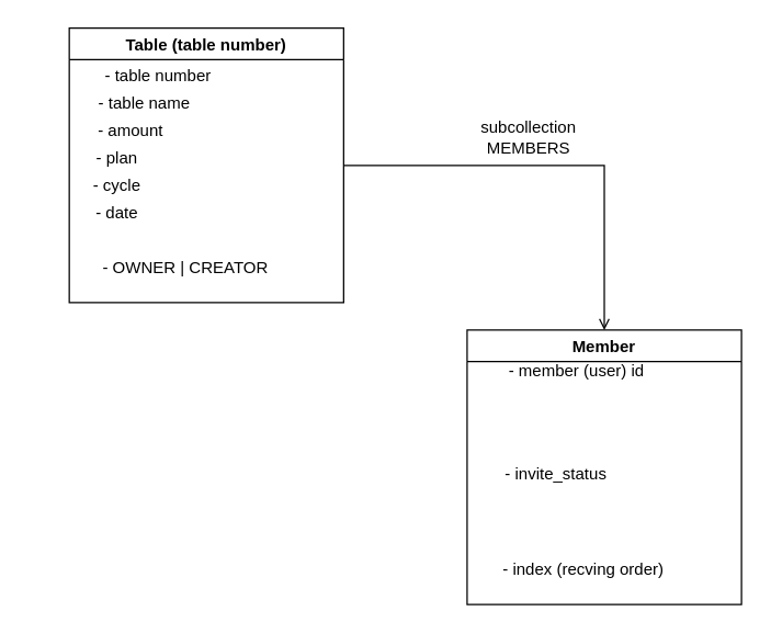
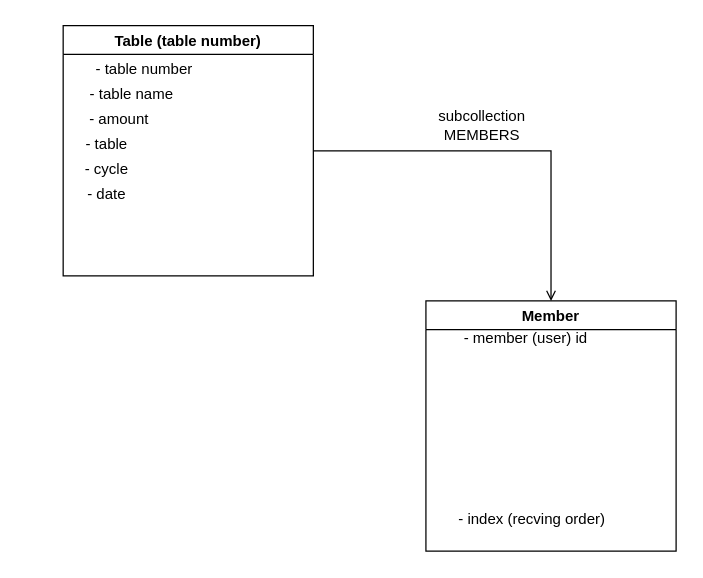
- <mxCell id="7" value="- plan" style="text;html=1;strokeColor=none;fillColor=none;align=center;verticalAlign=middle;whiteSpace=wrap;rounded=0;" vertex="1" parent="3"><mxGeometry x="-30" y="80" width="130" height="30" as="geometry" /></mxCell>
+ <mxCell id="7" value="- table" style="text;html=1;strokeColor=none;fillColor=none;align=center;verticalAlign=middle;whiteSpace=wrap;rounded=0;" vertex="1" parent="3"><mxGeometry x="-30" y="80" width="130" height="30" as="geometry" /></mxCell>
- <mxCell id="10" value="- OWNER | CREATOR" style="text;html=1;strokeColor=none;fillColor=none;align=center;verticalAlign=middle;whiteSpace=wrap;rounded=0;" vertex="1" parent="3"><mxGeometry x="20" y="160" width="130" height="30" as="geometry" /></mxCell>
- <mxCell id="14" value="- invite_status" style="text;html=1;strokeColor=none;fillColor=none;align=center;verticalAlign=middle;whiteSpace=wrap;rounded=0;" vertex="1" parent="11"><mxGeometry y="90" width="130" height="30" as="geometry" /></mxCell>
